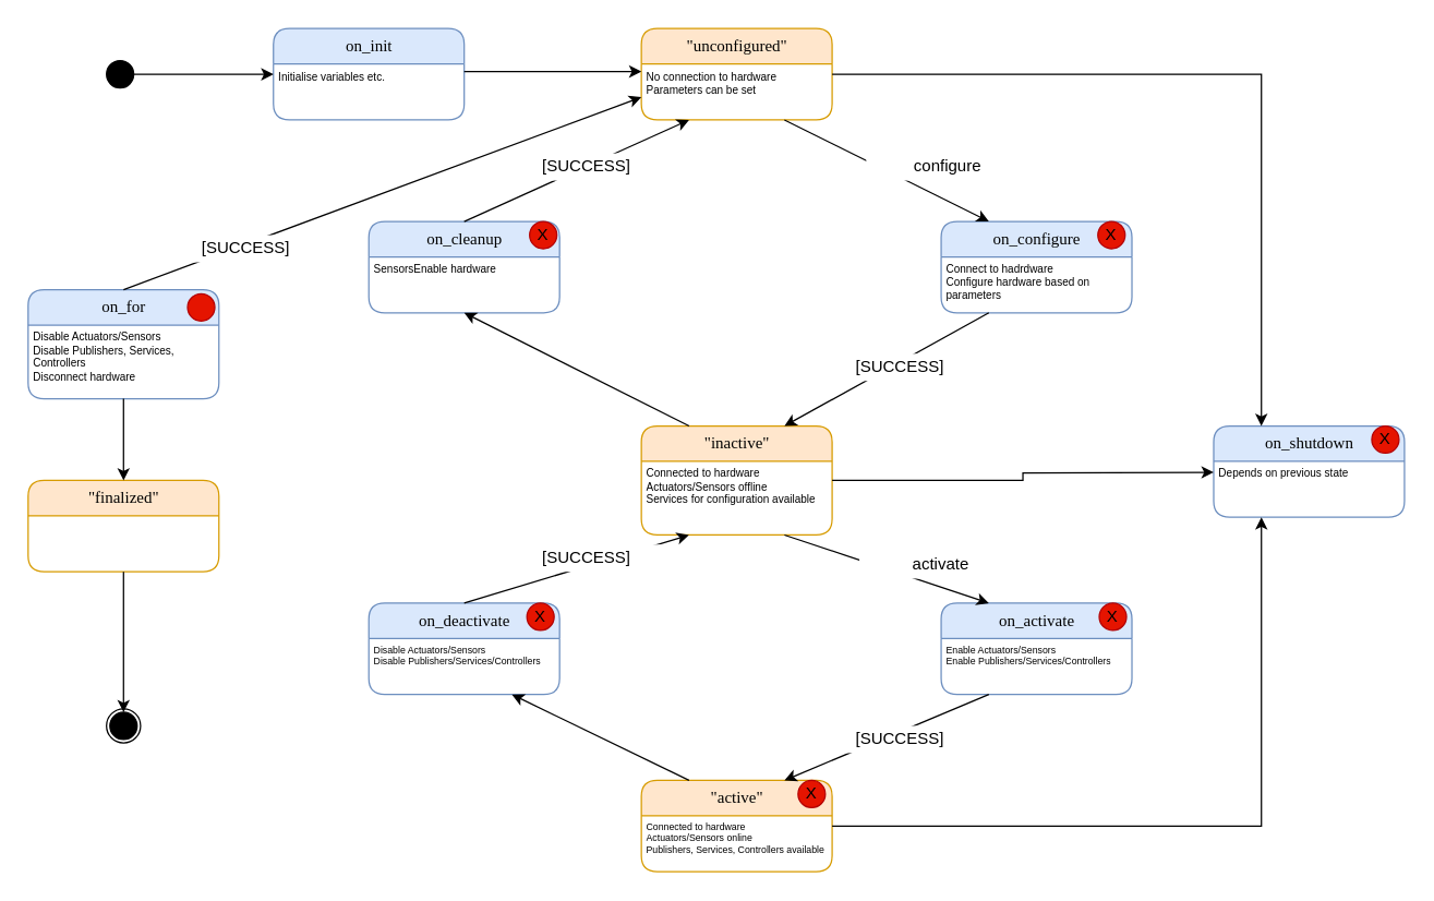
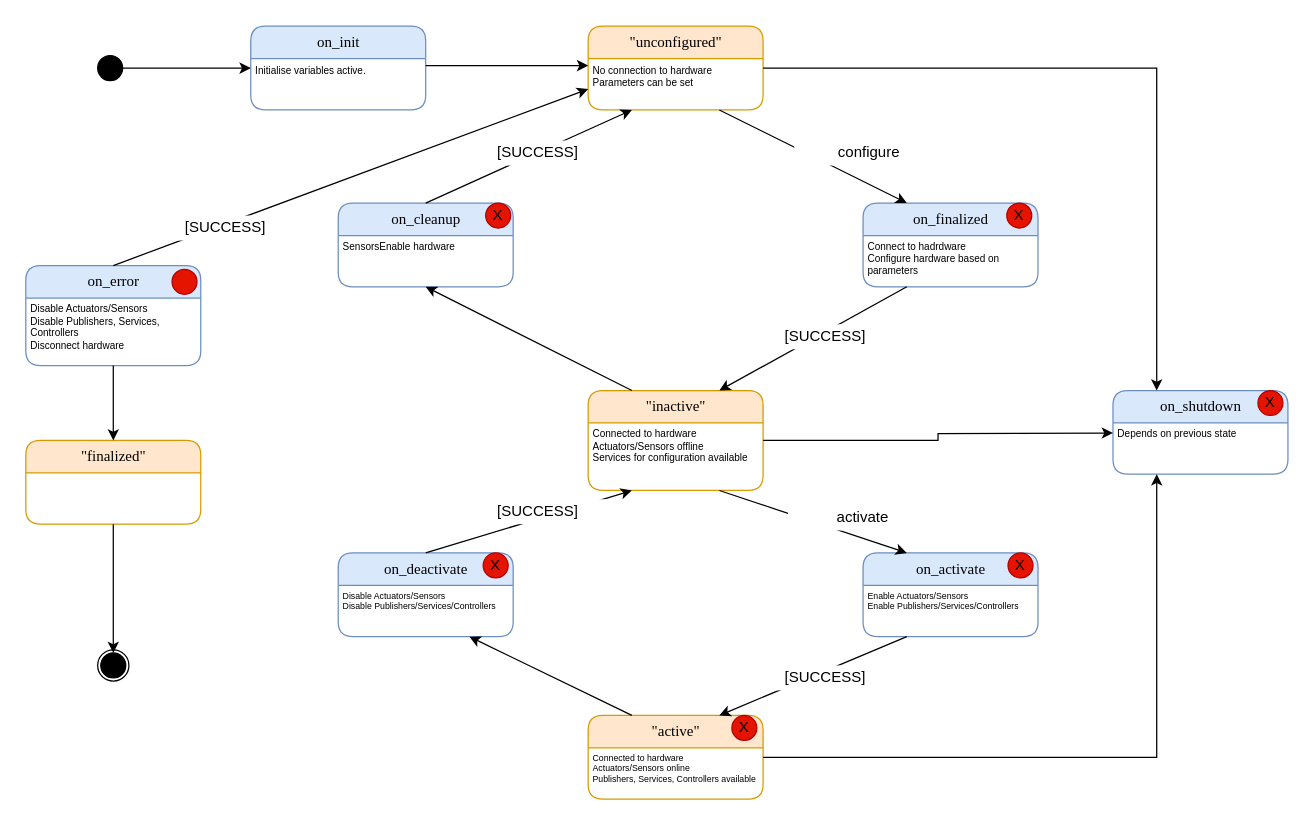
- <mxCell id="3" value="Initialise variables etc." style="text;html=1;strokeColor=none;fillColor=none;spacingLeft=4;spacingRight=4;whiteSpace=wrap;overflow=hidden;rotatable=0;points=[[0,0.5],[1,0.5]];portConstraint=eastwest;align=left;fontSize=8;horizontal=1;spacing=0;" vertex="1" parent="2"><mxGeometry y="26" width="140" height="26" as="geometry" /></mxCell>
+ <mxCell id="3" value="Initialise variables active." style="text;html=1;strokeColor=none;fillColor=none;spacingLeft=4;spacingRight=4;whiteSpace=wrap;overflow=hidden;rotatable=0;points=[[0,0.5],[1,0.5]];portConstraint=eastwest;align=left;fontSize=8;horizontal=1;spacing=0;" vertex="1" parent="2"><mxGeometry y="26" width="140" height="26" as="geometry" /></mxCell>
- <mxCell id="18" value="on_configure" style="swimlane;html=1;fontStyle=0;childLayout=stackLayout;horizontal=1;startSize=26;fillColor=#dae8fc;horizontalStack=0;resizeParent=1;resizeLast=0;collapsible=1;marginBottom=0;swimlaneFillColor=#ffffff;align=center;rounded=1;shadow=0;comic=0;labelBackgroundColor=none;strokeWidth=1;fontFamily=Verdana;fontSize=12;strokeColor=#6c8ebf;" vertex="1" parent="1"><mxGeometry x="690" y="162" width="140" height="67" as="geometry" /></mxCell>
+ <mxCell id="18" value="on_finalized" style="swimlane;html=1;fontStyle=0;childLayout=stackLayout;horizontal=1;startSize=26;fillColor=#dae8fc;horizontalStack=0;resizeParent=1;resizeLast=0;collapsible=1;marginBottom=0;swimlaneFillColor=#ffffff;align=center;rounded=1;shadow=0;comic=0;labelBackgroundColor=none;strokeWidth=1;fontFamily=Verdana;fontSize=12;strokeColor=#6c8ebf;" vertex="1" parent="1"><mxGeometry x="690" y="162" width="140" height="67" as="geometry" /></mxCell>
- <mxCell id="20" value="on_for" style="swimlane;html=1;fontStyle=0;childLayout=stackLayout;horizontal=1;startSize=26;fillColor=#dae8fc;horizontalStack=0;resizeParent=1;resizeLast=0;collapsible=1;marginBottom=0;swimlaneFillColor=#ffffff;align=center;rounded=1;shadow=0;comic=0;labelBackgroundColor=none;strokeWidth=1;fontFamily=Verdana;fontSize=12;strokeColor=#6c8ebf;" vertex="1" parent="1"><mxGeometry x="20" y="212" width="140" height="80" as="geometry" /></mxCell>
+ <mxCell id="20" value="on_error" style="swimlane;html=1;fontStyle=0;childLayout=stackLayout;horizontal=1;startSize=26;fillColor=#dae8fc;horizontalStack=0;resizeParent=1;resizeLast=0;collapsible=1;marginBottom=0;swimlaneFillColor=#ffffff;align=center;rounded=1;shadow=0;comic=0;labelBackgroundColor=none;strokeWidth=1;fontFamily=Verdana;fontSize=12;strokeColor=#6c8ebf;" vertex="1" parent="1"><mxGeometry x="20" y="212" width="140" height="80" as="geometry" /></mxCell>
